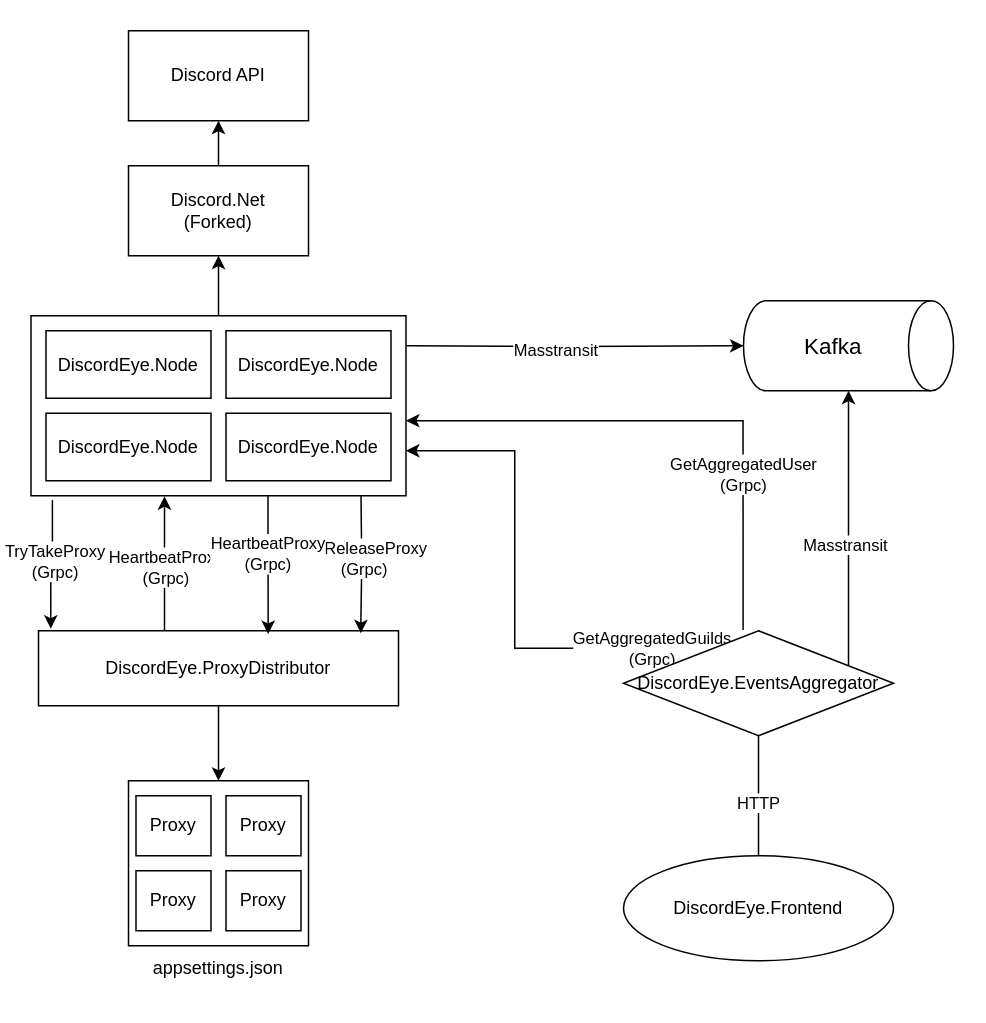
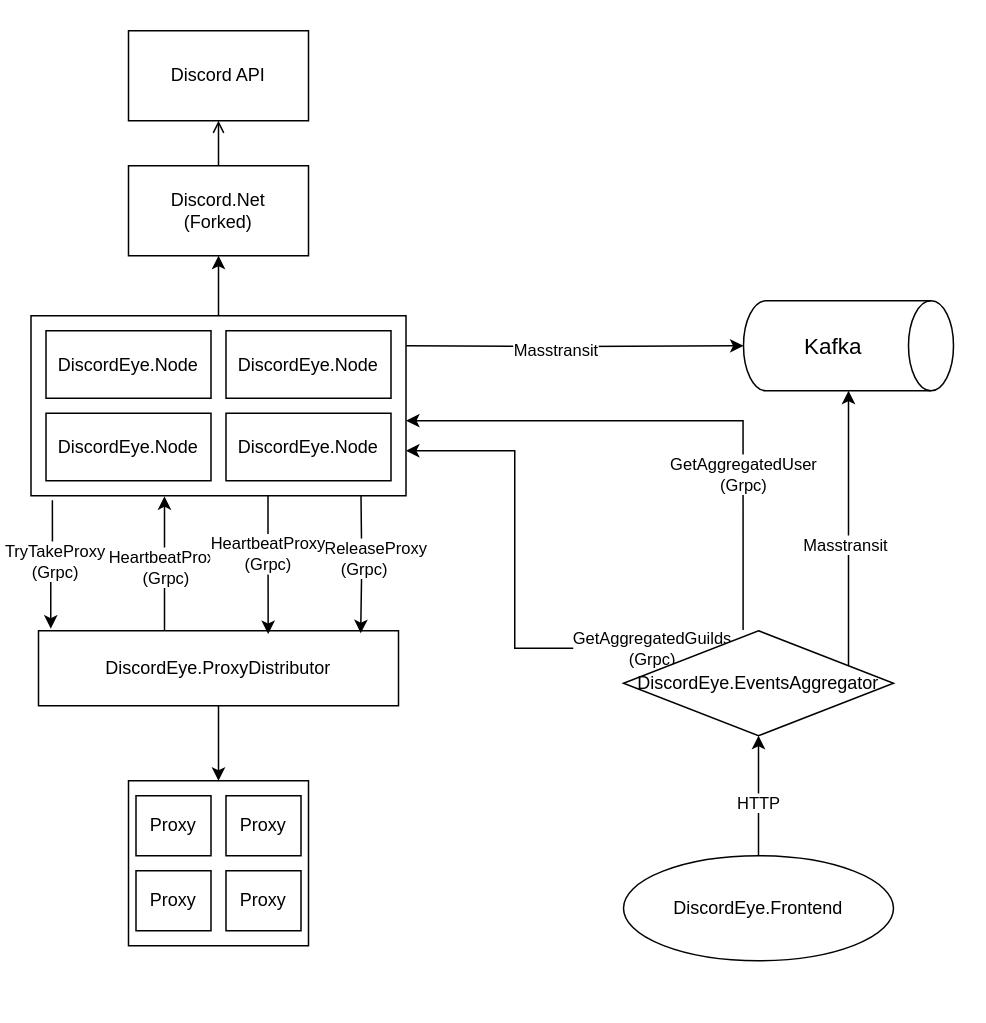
- <mxCell id="3" style="edgeStyle=orthogonalEdgeStyle;rounded=0;orthogonalLoop=1;jettySize=auto;html=1;" parent="1" source="4" target="2" edge="1"><mxGeometry relative="1" as="geometry" /></mxCell>
+ <mxCell id="3" style="edgeStyle=orthogonalEdgeStyle;rounded=0;orthogonalLoop=1;jettySize=auto;html=1;endArrow=open;" parent="1" source="4" target="2" edge="1"><mxGeometry relative="1" as="geometry" /></mxCell>
- <mxCell id="33" style="edgeStyle=orthogonalEdgeStyle;rounded=0;orthogonalLoop=1;jettySize=auto;html=1;entryX=0.5;entryY=1;entryDx=0;entryDy=0;endArrow=none;" parent="1" source="35" target="14" edge="1"><mxGeometry relative="1" as="geometry" /></mxCell>
+ <mxCell id="33" style="edgeStyle=orthogonalEdgeStyle;rounded=0;orthogonalLoop=1;jettySize=auto;html=1;entryX=0.5;entryY=1;entryDx=0;entryDy=0;" parent="1" source="35" target="14" edge="1"><mxGeometry relative="1" as="geometry" /></mxCell>
- <mxCell id="44" value="appsettings.json" style="text;html=1;align=center;verticalAlign=middle;whiteSpace=wrap;rounded=0;" parent="36" vertex="1"><mxGeometry x="15" y="140" width="90" height="30" as="geometry" /></mxCell>
